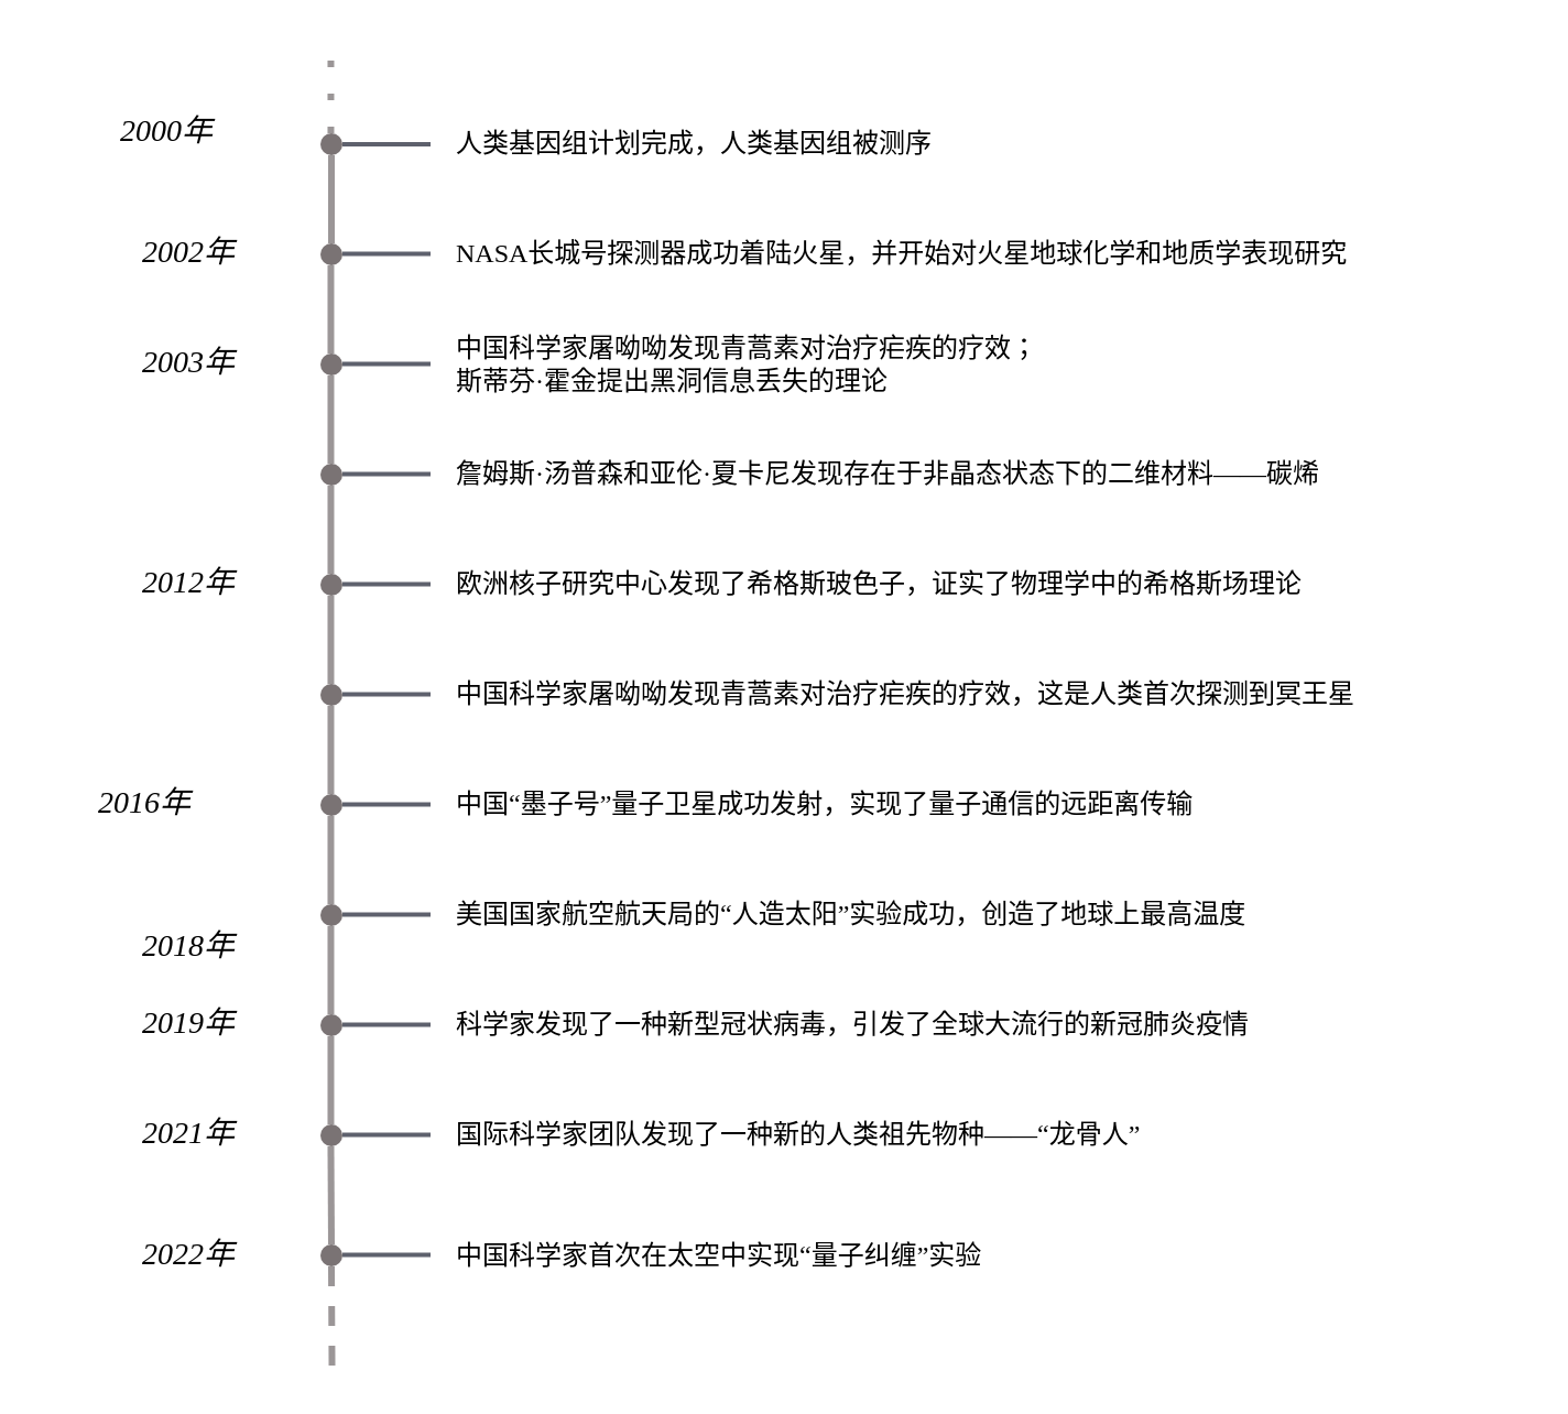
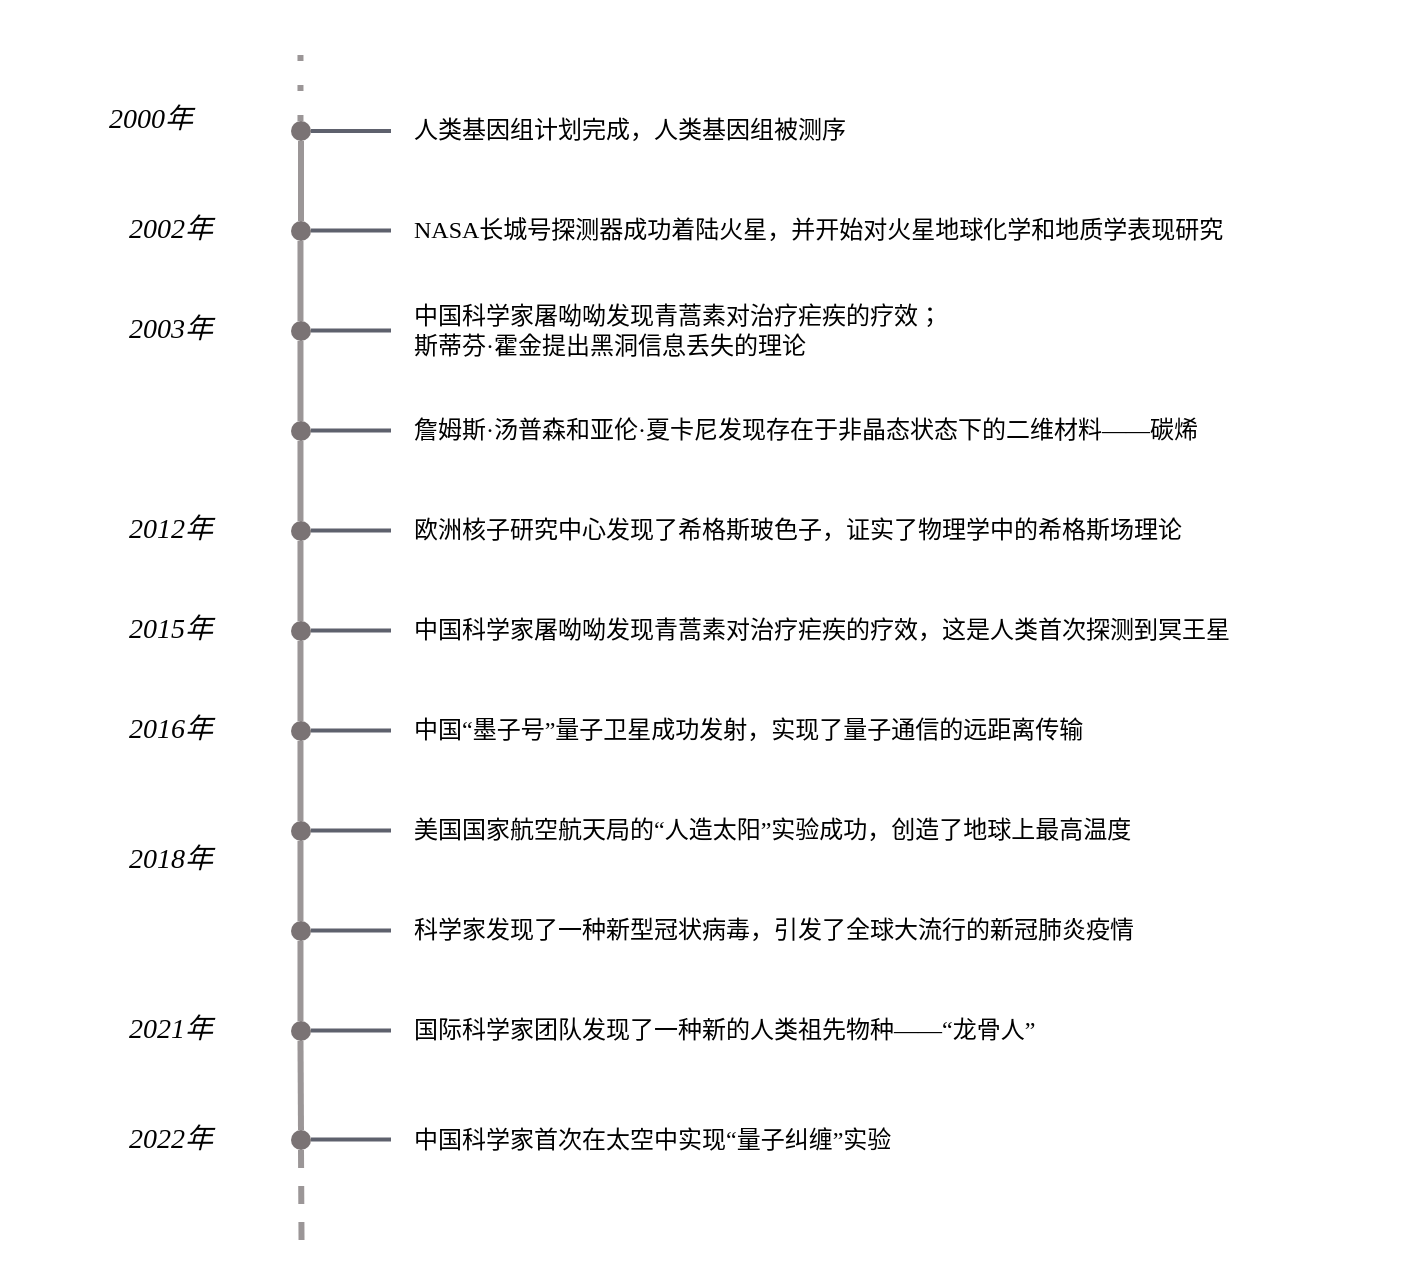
+ <mxCell id="39" value="&lt;span style=&quot;font-size: 14px;&quot;&gt;&lt;i&gt;2015&lt;/i&gt;&lt;/span&gt;&lt;i style=&quot;border-color: var(--border-color); font-size: 14px;&quot;&gt;年&lt;/i&gt;" style="text;strokeColor=none;fillColor=none;html=1;fontSize=7;fontStyle=0;verticalAlign=middle;align=center;fontFamily=Comic Sans MS;" parent="1" vertex="1"><mxGeometry x="35" y="305" width="100" height="20" as="geometry" /></mxCell>
- <mxCell id="40" value="&lt;span style=&quot;font-size: 14px;&quot;&gt;&lt;i&gt;2016&lt;/i&gt;&lt;/span&gt;&lt;i style=&quot;border-color: var(--border-color); font-size: 14px;&quot;&gt;年&lt;/i&gt;" style="text;strokeColor=none;fillColor=none;html=1;fontSize=7;fontStyle=0;verticalAlign=middle;align=center;fontFamily=Comic Sans MS;" parent="1" vertex="1"><mxGeometry x="15" y="354.5" width="100" height="20" as="geometry" /></mxCell>
+ <mxCell id="40" value="&lt;span style=&quot;font-size: 14px;&quot;&gt;&lt;i&gt;2016&lt;/i&gt;&lt;/span&gt;&lt;i style=&quot;border-color: var(--border-color); font-size: 14px;&quot;&gt;年&lt;/i&gt;" style="text;strokeColor=none;fillColor=none;html=1;fontSize=7;fontStyle=0;verticalAlign=middle;align=center;fontFamily=Comic Sans MS;" parent="1" vertex="1"><mxGeometry x="35" y="354.5" width="100" height="20" as="geometry" /></mxCell>
- <mxCell id="42" value="&lt;span style=&quot;font-size: 14px;&quot;&gt;&lt;i&gt;2019&lt;/i&gt;&lt;/span&gt;&lt;i style=&quot;border-color: var(--border-color); font-size: 14px;&quot;&gt;年&lt;/i&gt;" style="text;strokeColor=none;fillColor=none;html=1;fontSize=7;fontStyle=0;verticalAlign=middle;align=center;fontFamily=Comic Sans MS;" parent="1" vertex="1"><mxGeometry x="35" y="454.5" width="100" height="20" as="geometry" /></mxCell>
